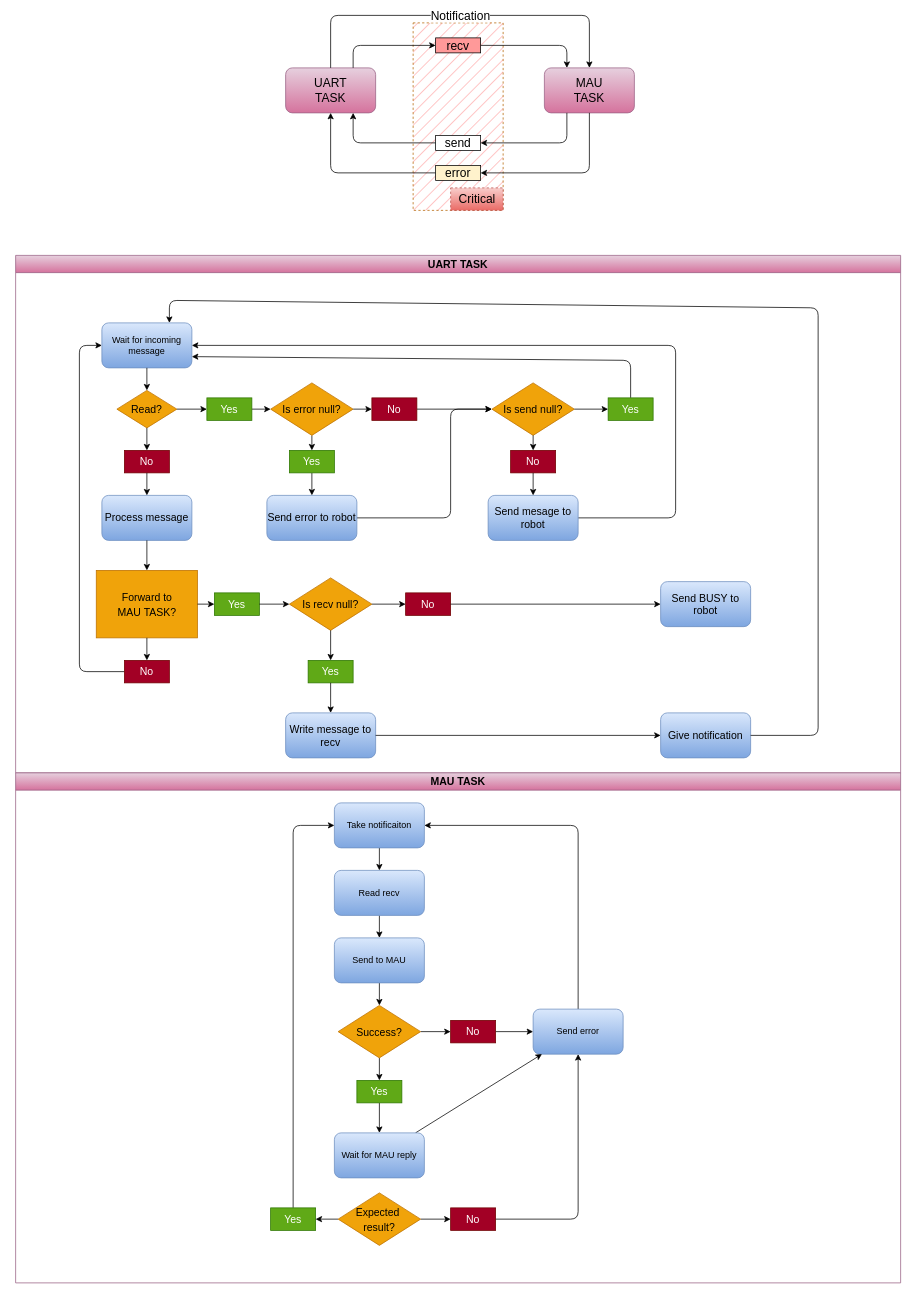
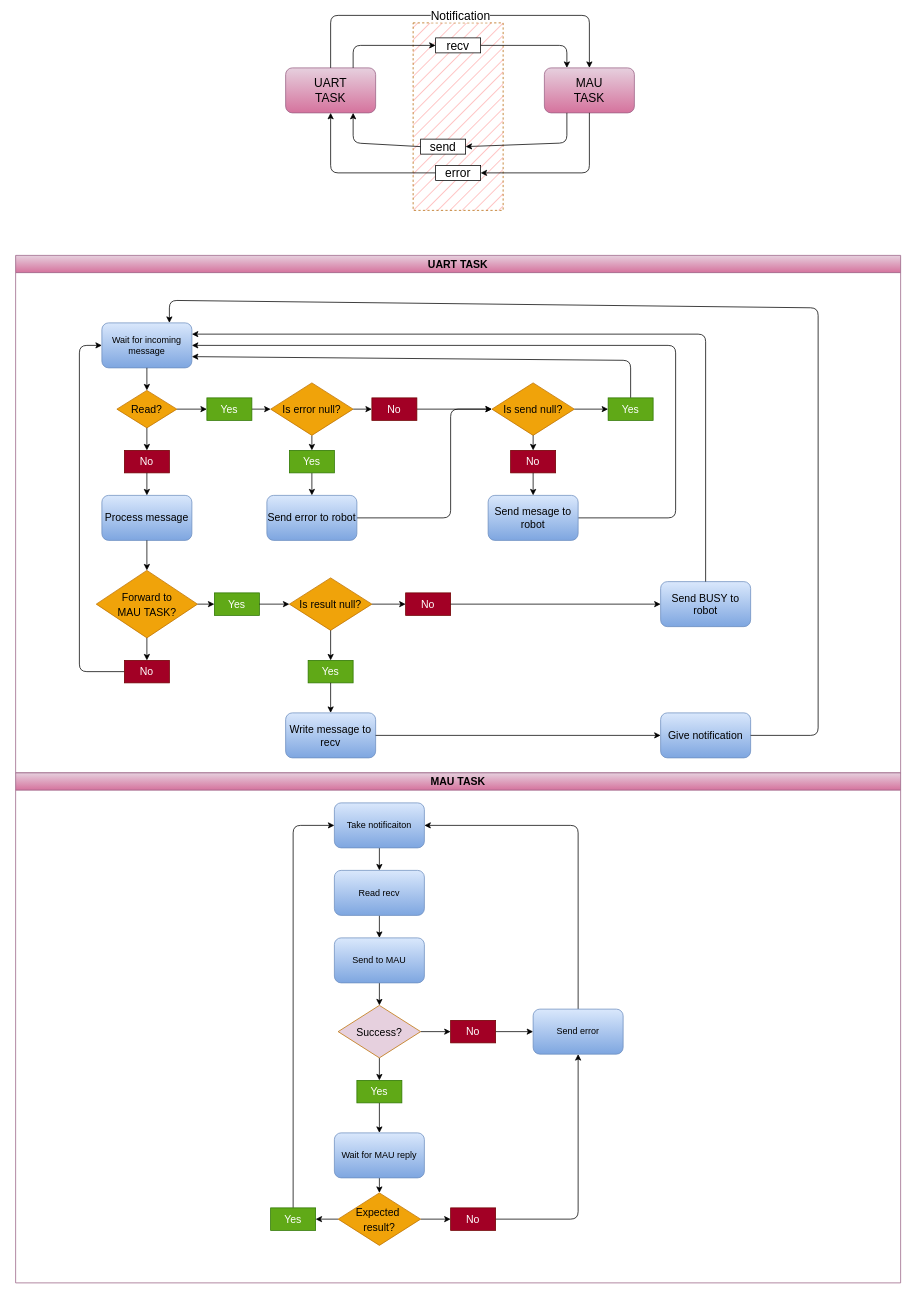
- <mxCell id="83" value="recv" style="rounded=0;whiteSpace=wrap;html=1;fontSize=16;fillColor=#ff9999;" vertex="1" parent="77"><mxGeometry x="200" y="30" width="60" height="20" as="geometry" /></mxCell>
+ <mxCell id="83" value="recv" style="rounded=0;whiteSpace=wrap;html=1;fontSize=16;" vertex="1" parent="77"><mxGeometry x="200" y="30" width="60" height="20" as="geometry" /></mxCell>
- <mxCell id="86" value="send" style="whiteSpace=wrap;html=1;fontSize=16;" vertex="1" parent="77"><mxGeometry x="200" y="160" width="60" height="20" as="geometry" /></mxCell>
+ <mxCell id="86" value="send" style="whiteSpace=wrap;html=1;fontSize=16;" vertex="1" parent="77"><mxGeometry x="180" y="165" width="60" height="20" as="geometry" /></mxCell>
- <mxCell id="90" value="error" style="whiteSpace=wrap;html=1;fontSize=16;fillColor=#fff2cc;" vertex="1" parent="77"><mxGeometry x="200" y="200" width="60" height="20" as="geometry" /></mxCell>
+ <mxCell id="90" value="error" style="whiteSpace=wrap;html=1;fontSize=16;" vertex="1" parent="77"><mxGeometry x="200" y="200" width="60" height="20" as="geometry" /></mxCell>
- <mxCell id="88" value="Critical" style="text;html=1;align=center;verticalAlign=middle;resizable=0;points=[];autosize=1;strokeColor=#b85450;fillColor=#f8cecc;fontSize=16;dashed=1;gradientColor=#ea6b66;" vertex="1" parent="77"><mxGeometry x="220" y="230" width="70" height="30" as="geometry" /></mxCell>
+ <mxCell id="47" style="edgeStyle=none;html=1;exitX=0.5;exitY=0;exitDx=0;exitDy=0;entryX=1;entryY=0.25;entryDx=0;entryDy=0;fontSize=14;" edge="1" parent="2" source="46" target="3"><mxGeometry relative="1" as="geometry"><Array as="points"><mxPoint x="920" y="105" /></Array></mxGeometry></mxCell>
- <mxCell id="22" value="&lt;span style=&quot;font-size: 14px;&quot;&gt;Forward to &lt;br&gt;MAU TASK?&lt;/span&gt;" style="whiteSpace=wrap;html=1;fillStyle=auto;fontSize=16;fillColor=#f0a30a;fontColor=#000000;strokeColor=#BD7000;rounded=0;" vertex="1" parent="2"><mxGeometry x="107.5" y="420" width="135" height="90" as="geometry" /></mxCell>
+ <mxCell id="22" value="&lt;span style=&quot;font-size: 14px;&quot;&gt;Forward to &lt;br&gt;MAU TASK?&lt;/span&gt;" style="rhombus;whiteSpace=wrap;html=1;fillStyle=auto;fontSize=16;fillColor=#f0a30a;fontColor=#000000;strokeColor=#BD7000;" vertex="1" parent="2"><mxGeometry x="107.5" y="420" width="135" height="90" as="geometry" /></mxCell>
- <mxCell id="29" value="&lt;font style=&quot;font-size: 14px;&quot;&gt;Is recv null?&lt;/font&gt;" style="rhombus;whiteSpace=wrap;html=1;fillStyle=auto;fontSize=16;fillColor=#f0a30a;fontColor=#000000;strokeColor=#BD7000;" vertex="1" parent="2"><mxGeometry x="365" y="430" width="110" height="70" as="geometry" /></mxCell>
+ <mxCell id="29" value="&lt;font style=&quot;font-size: 14px;&quot;&gt;Is result null?&lt;/font&gt;" style="rhombus;whiteSpace=wrap;html=1;fillStyle=auto;fontSize=16;fillColor=#f0a30a;fontColor=#000000;strokeColor=#BD7000;" vertex="1" parent="2"><mxGeometry x="365" y="430" width="110" height="70" as="geometry" /></mxCell>
- <mxCell id="61" value="&lt;font style=&quot;font-size: 14px;&quot;&gt;Success?&lt;/font&gt;" style="rhombus;whiteSpace=wrap;html=1;fillStyle=auto;fontSize=16;fillColor=#f0a30a;fontColor=#000000;strokeColor=#BD7000;" vertex="1" parent="52"><mxGeometry x="430" y="310" width="110" height="70" as="geometry" /></mxCell>
+ <mxCell id="61" value="&lt;font style=&quot;font-size: 14px;&quot;&gt;Success?&lt;/font&gt;" style="rhombus;whiteSpace=wrap;html=1;fillStyle=auto;fontSize=16;fillColor=#e6d0de;fontColor=#000000;strokeColor=#BD7000;" vertex="1" parent="52"><mxGeometry x="430" y="310" width="110" height="70" as="geometry" /></mxCell>
- <mxCell id="68" value="" style="edgeStyle=none;html=1;fontSize=14;" edge="1" parent="52" source="69" target="65"><mxGeometry relative="1" as="geometry" /></mxCell>
+ <mxCell id="68" value="" style="edgeStyle=none;html=1;fontSize=14;" edge="1" parent="52" source="69" target="72"><mxGeometry relative="1" as="geometry" /></mxCell>
